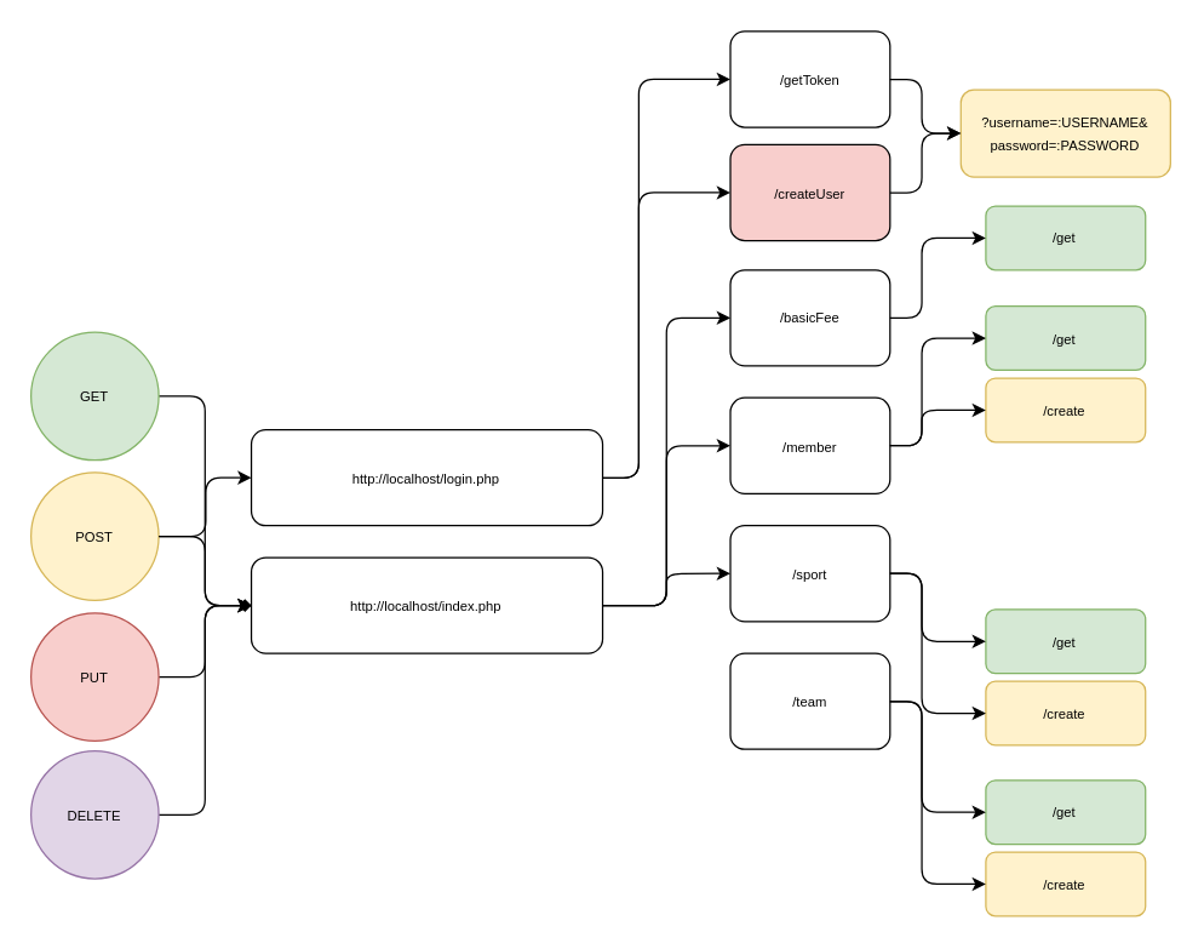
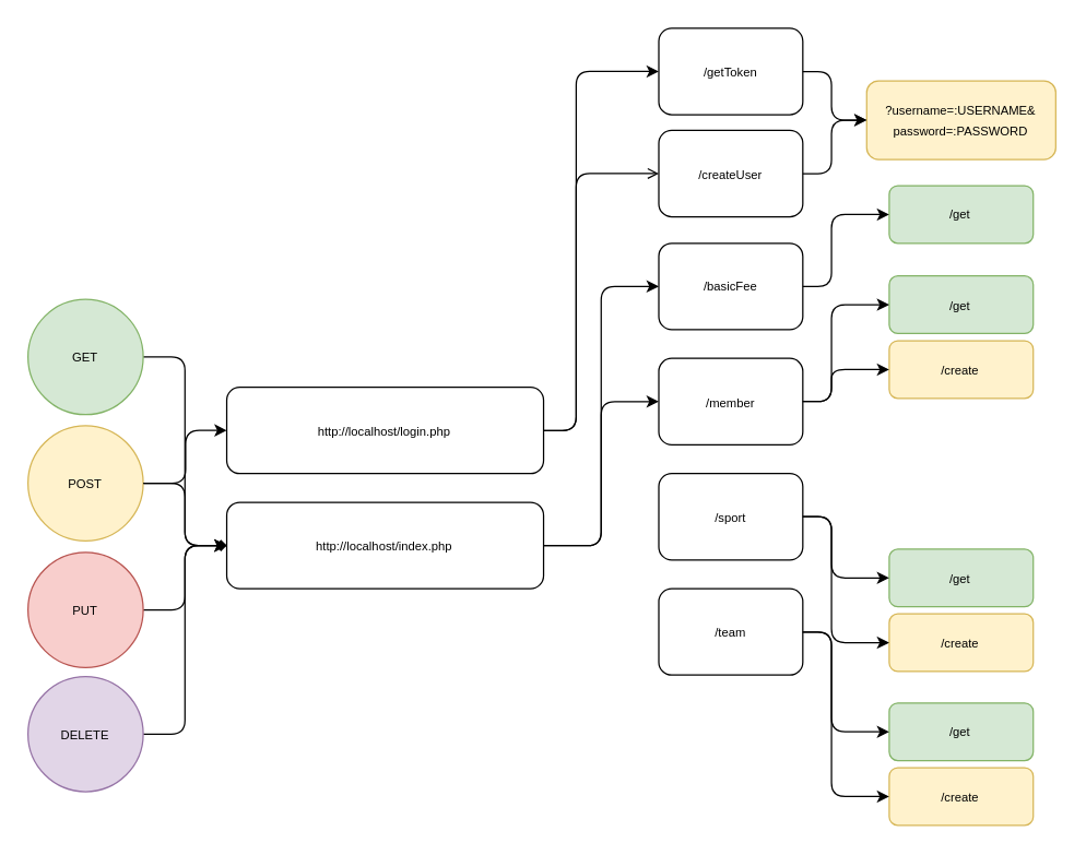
- <mxCell id="35" style="edgeStyle=orthogonalEdgeStyle;rounded=1;orthogonalLoop=1;jettySize=auto;html=1;entryX=0;entryY=0.5;entryDx=0;entryDy=0;" edge="1" parent="3" source="30" target="34"><mxGeometry relative="1" as="geometry"><Array as="points"><mxPoint x="401.278" y="208.884" /><mxPoint x="401.278" y="20.888" /></Array></mxGeometry></mxCell>
+ <mxCell id="35" style="edgeStyle=orthogonalEdgeStyle;rounded=1;orthogonalLoop=1;jettySize=auto;html=1;entryX=0;entryY=0.5;entryDx=0;entryDy=0;endArrow=open;" edge="1" parent="3" source="30" target="34"><mxGeometry relative="1" as="geometry"><Array as="points"><mxPoint x="401.278" y="208.884" /><mxPoint x="401.278" y="20.888" /></Array></mxGeometry></mxCell>
- <mxCell id="34" value="&lt;font style=&quot;font-size: 9px;&quot;&gt;/createUser&lt;/font&gt;" style="rounded=1;whiteSpace=wrap;html=1;fillColor=#f8cecc;" vertex="1" parent="3"><mxGeometry x="461.776" y="-10.994" width="105.428" height="63.257" as="geometry" /></mxCell>
+ <mxCell id="34" value="&lt;font style=&quot;font-size: 9px;&quot;&gt;/createUser&lt;/font&gt;" style="rounded=1;whiteSpace=wrap;html=1;" vertex="1" parent="3"><mxGeometry x="461.776" y="-10.994" width="105.428" height="63.257" as="geometry" /></mxCell>
- <mxCell id="12" style="edgeStyle=orthogonalEdgeStyle;rounded=1;orthogonalLoop=1;jettySize=auto;html=1;entryX=0;entryY=0.5;entryDx=0;entryDy=0;" edge="1" parent="3" source="15" target="18"><mxGeometry relative="1" as="geometry" /></mxCell>
